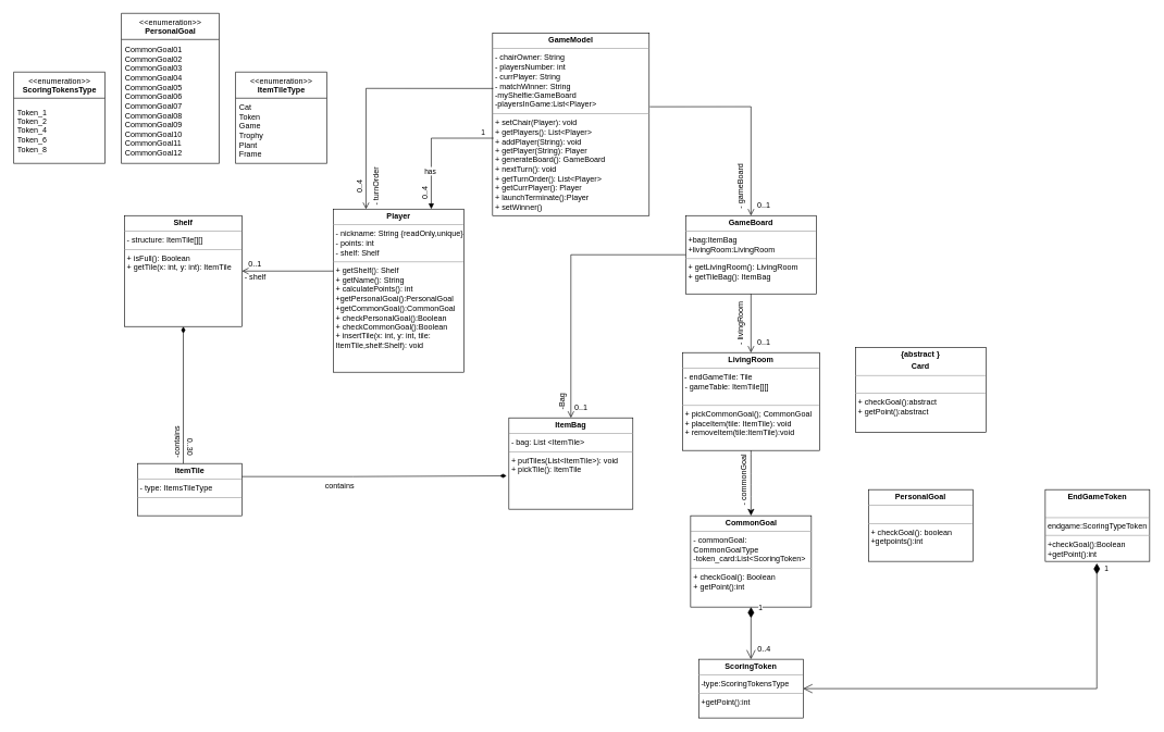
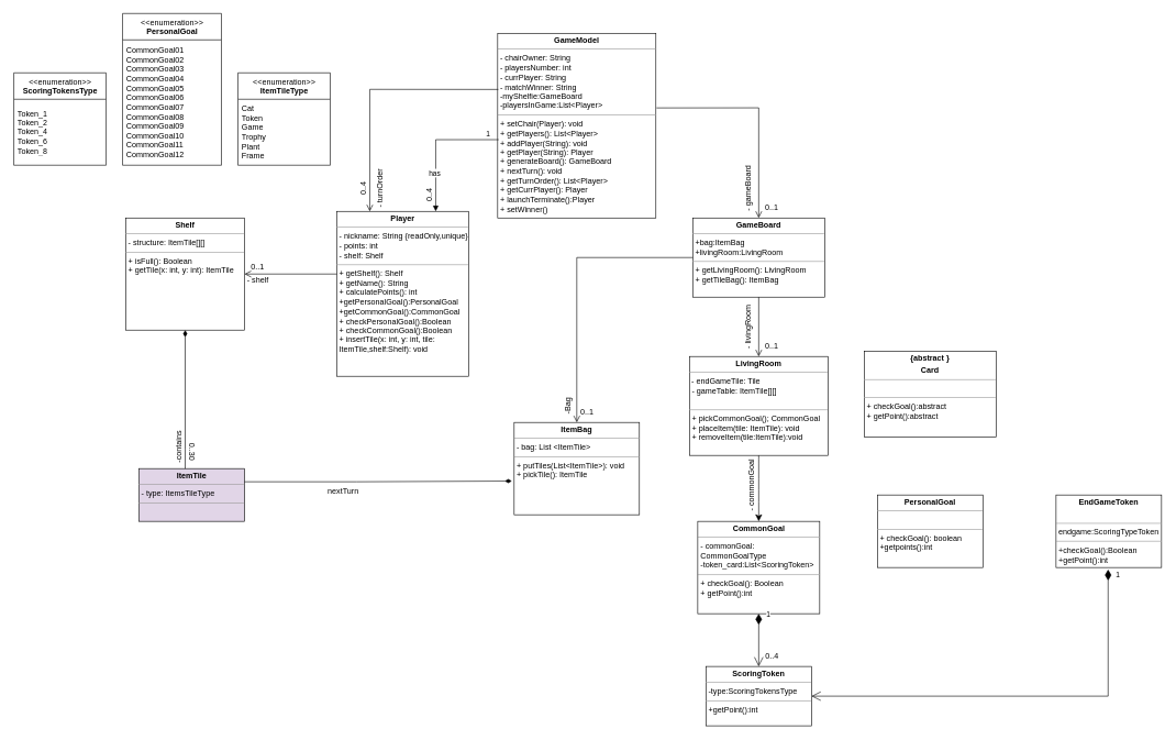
- <mxCell id="36" value="contains" style="text;strokeColor=none;align=center;fillColor=none;html=1;verticalAlign=middle;whiteSpace=wrap;rounded=0;fontFamily=Helvetica;" parent="1" vertex="1"><mxGeometry x="490" y="730" width="60" height="30" as="geometry" /></mxCell>
+ <mxCell id="36" value="nextTurn" style="text;strokeColor=none;align=center;fillColor=none;html=1;verticalAlign=middle;whiteSpace=wrap;rounded=0;fontFamily=Helvetica;" parent="1" vertex="1"><mxGeometry x="490" y="730" width="60" height="30" as="geometry" /></mxCell>
- <mxCell id="8" value="&lt;p style=&quot;margin:0px;margin-top:4px;text-align:center;&quot;&gt;&lt;b&gt;ItemTile&lt;/b&gt;&lt;/p&gt;&lt;hr size=&quot;1&quot;&gt;&lt;p style=&quot;margin:0px;margin-left:4px;&quot;&gt;- type: ItemsTileType&lt;/p&gt;&lt;hr size=&quot;1&quot;&gt;&lt;p style=&quot;margin:0px;margin-left:4px;&quot;&gt;&lt;br&gt;&lt;/p&gt;" style="verticalAlign=top;align=left;overflow=fill;fontSize=12;fontFamily=Helvetica;html=1;whiteSpace=wrap;movable=1;resizable=1;rotatable=1;deletable=1;editable=1;connectable=1;" parent="1" vertex="1"><mxGeometry x="210" y="710" width="160" height="80" as="geometry" /></mxCell>
+ <mxCell id="8" value="&lt;p style=&quot;margin:0px;margin-top:4px;text-align:center;&quot;&gt;&lt;b&gt;ItemTile&lt;/b&gt;&lt;/p&gt;&lt;hr size=&quot;1&quot;&gt;&lt;p style=&quot;margin:0px;margin-left:4px;&quot;&gt;- type: ItemsTileType&lt;/p&gt;&lt;hr size=&quot;1&quot;&gt;&lt;p style=&quot;margin:0px;margin-left:4px;&quot;&gt;&lt;br&gt;&lt;/p&gt;" style="verticalAlign=top;align=left;overflow=fill;fontSize=12;fontFamily=Helvetica;html=1;whiteSpace=wrap;movable=1;resizable=1;rotatable=1;deletable=1;editable=1;connectable=1;fillColor=#e1d5e7;" parent="1" vertex="1"><mxGeometry x="210" y="710" width="160" height="80" as="geometry" /></mxCell>
